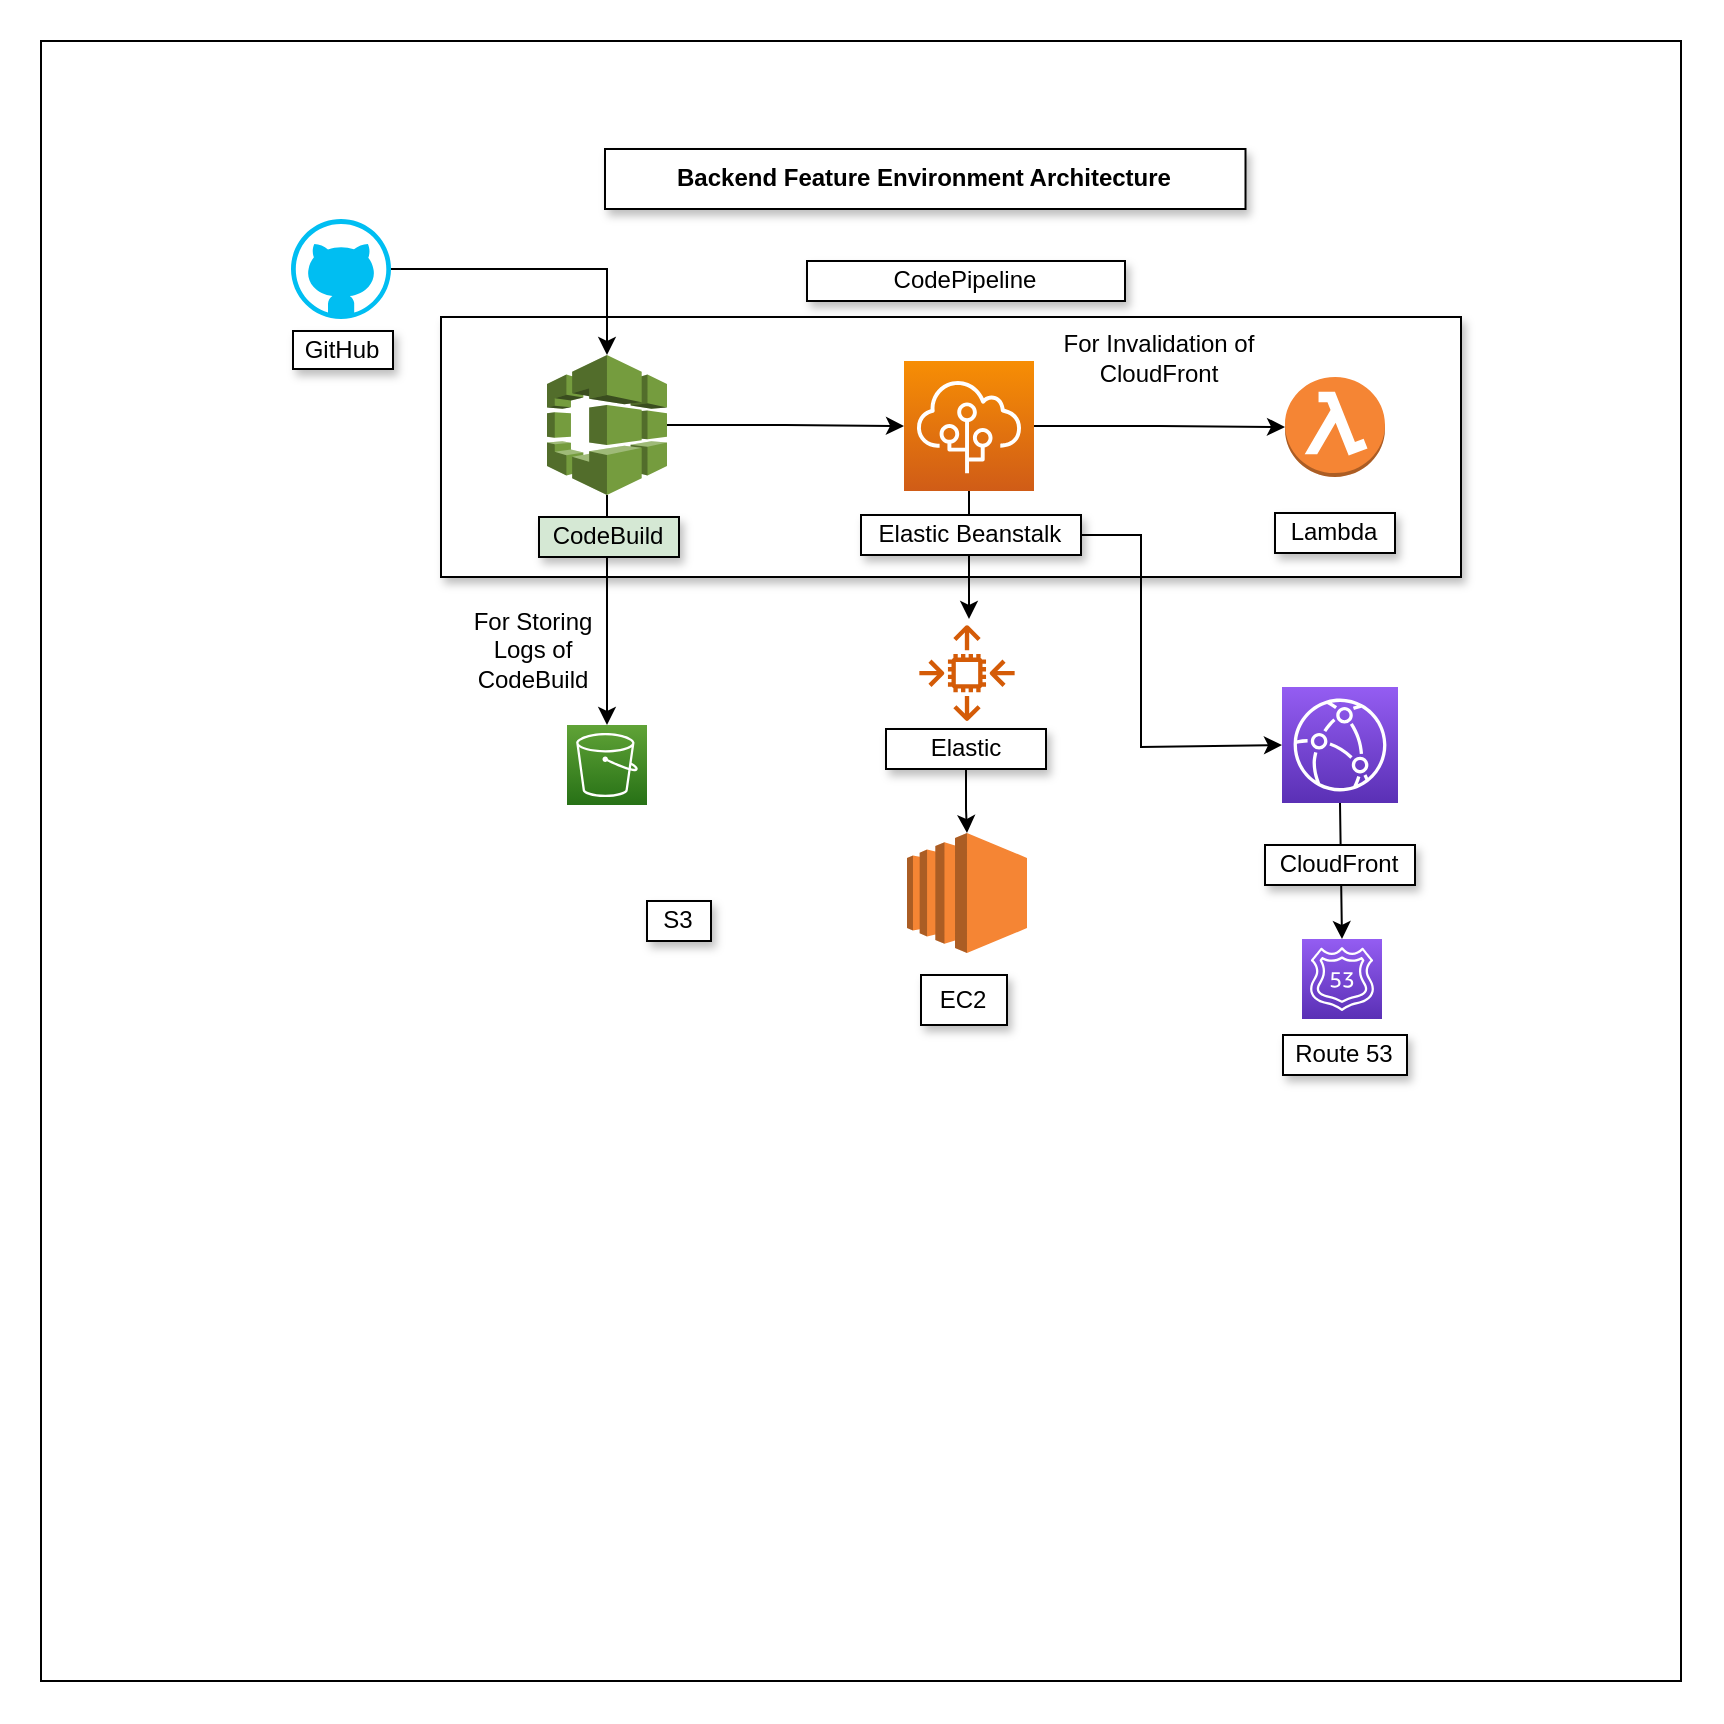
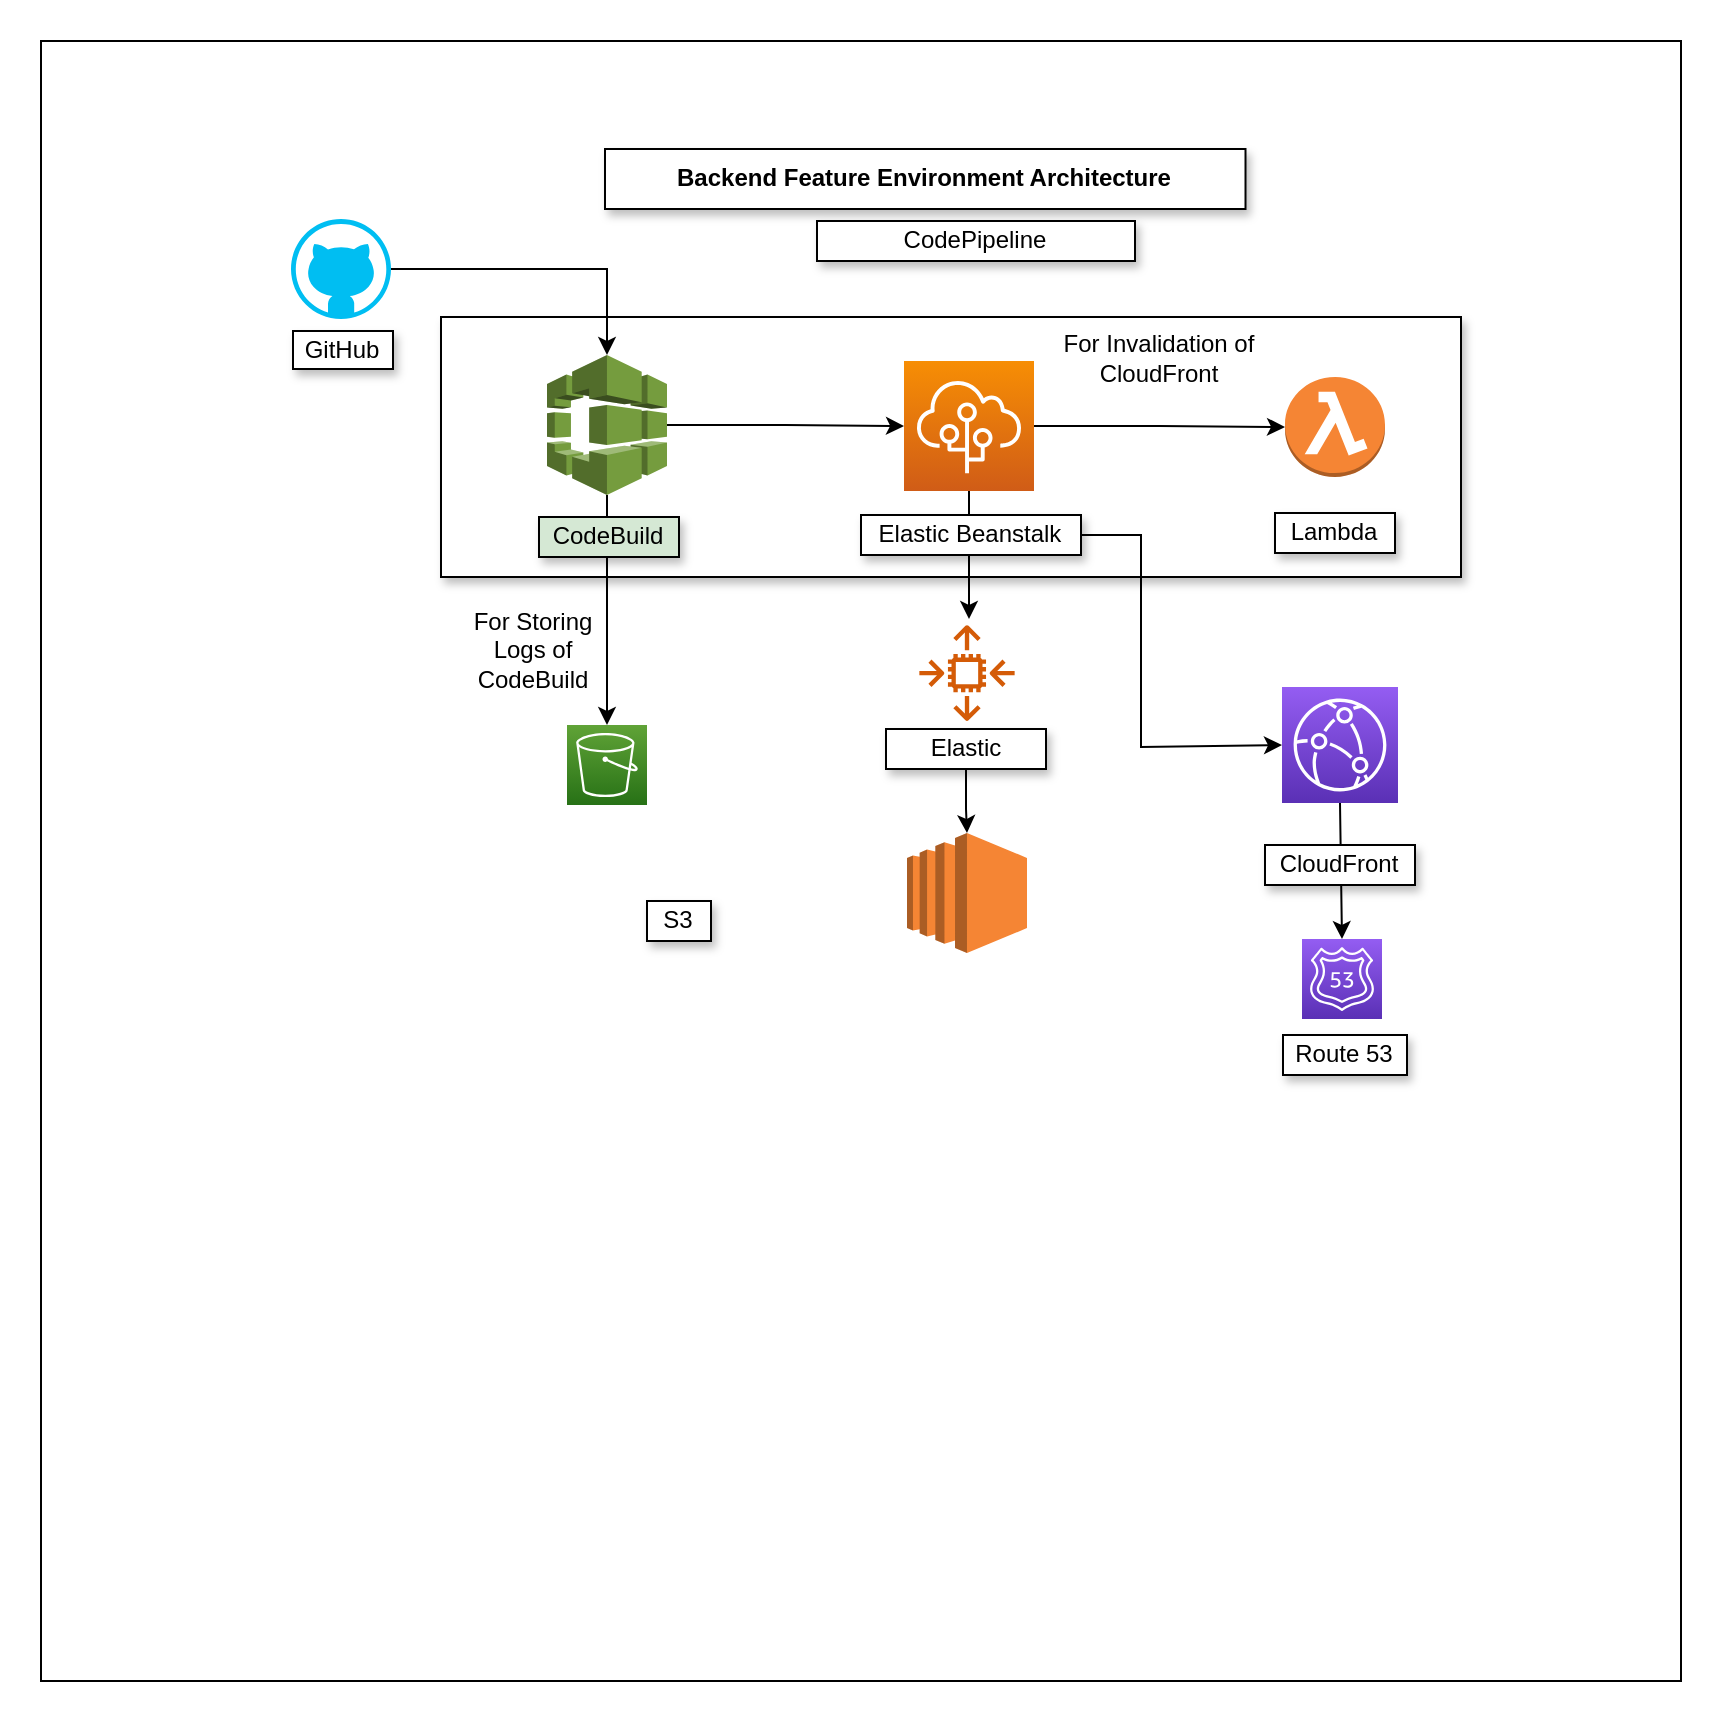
- <mxCell id="35" value="CodePipeline" style="rounded=0;whiteSpace=wrap;html=1;shadow=1;strokeColor=#000000;" vertex="1" parent="1"><mxGeometry x="403" y="130" width="159" height="20" as="geometry" /></mxCell>
+ <mxCell id="35" value="CodePipeline" style="rounded=0;whiteSpace=wrap;html=1;shadow=1;strokeColor=#000000;" vertex="1" parent="1"><mxGeometry x="408" y="110" width="159" height="20" as="geometry" /></mxCell>
- <mxCell id="7" value="EC2" style="rounded=0;whiteSpace=wrap;html=1;shadow=1;" vertex="1" parent="1"><mxGeometry x="460" y="487" width="43" height="25" as="geometry" /></mxCell>
